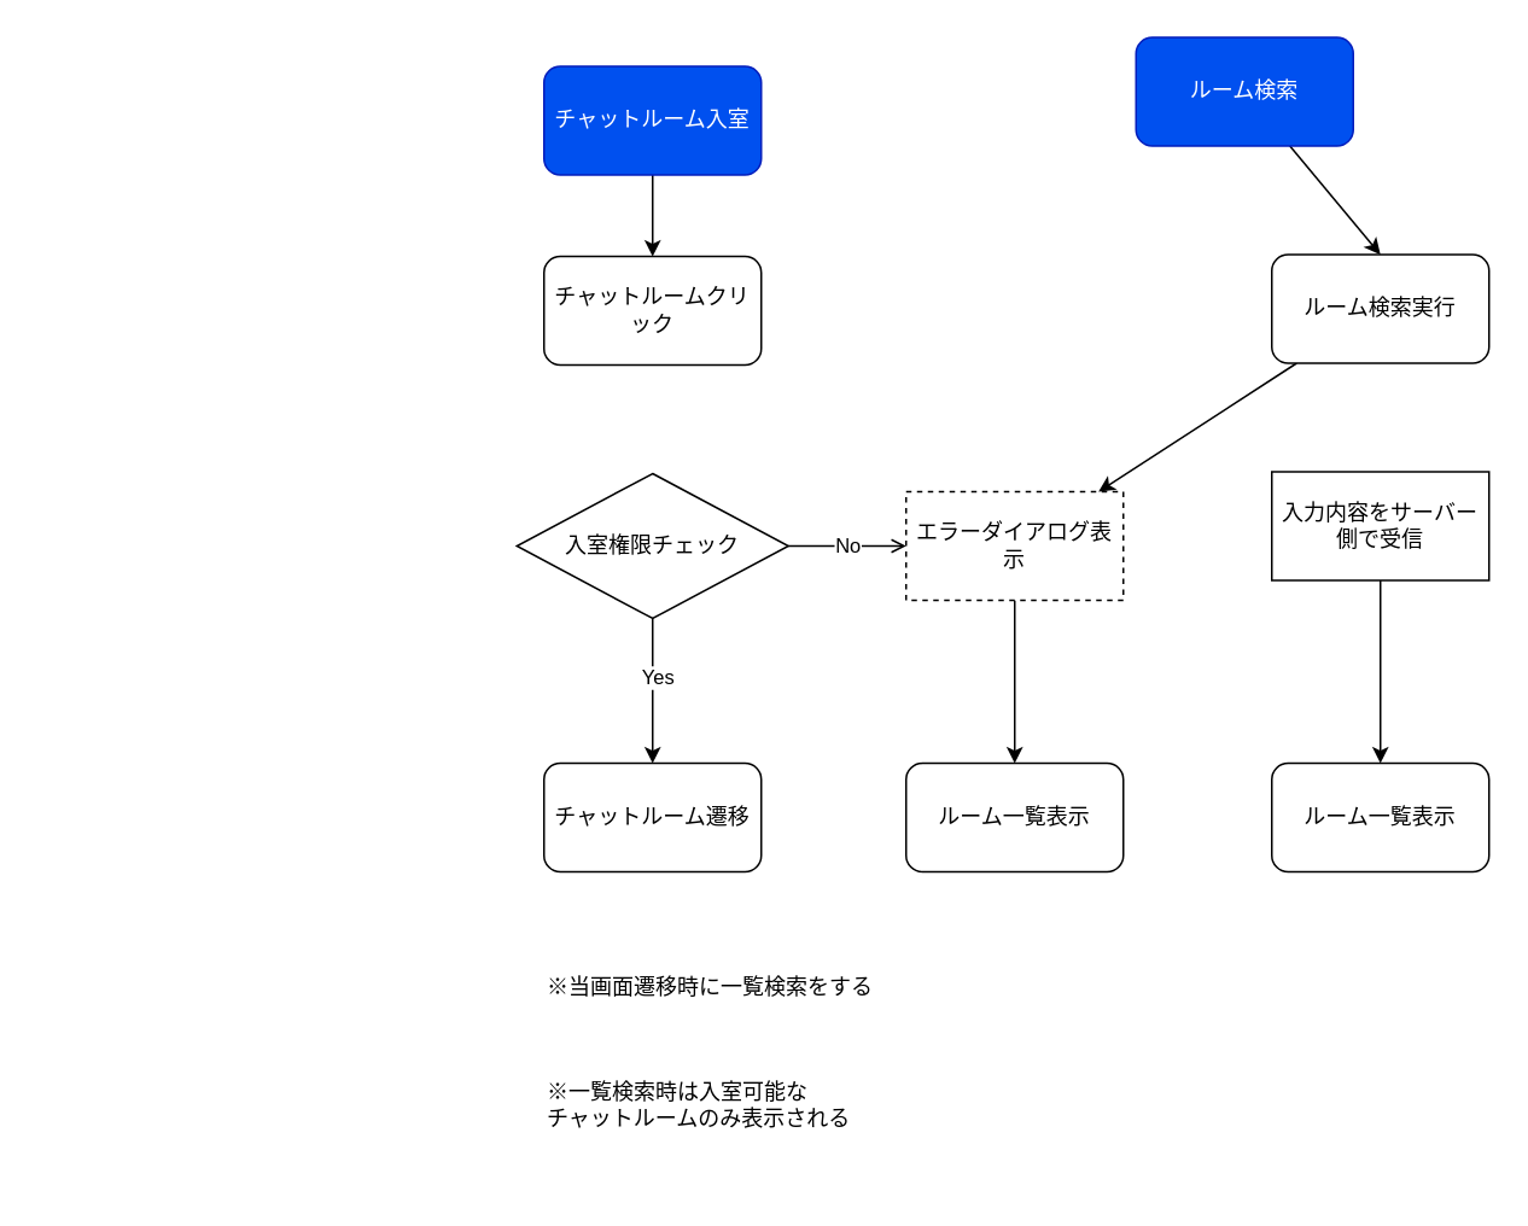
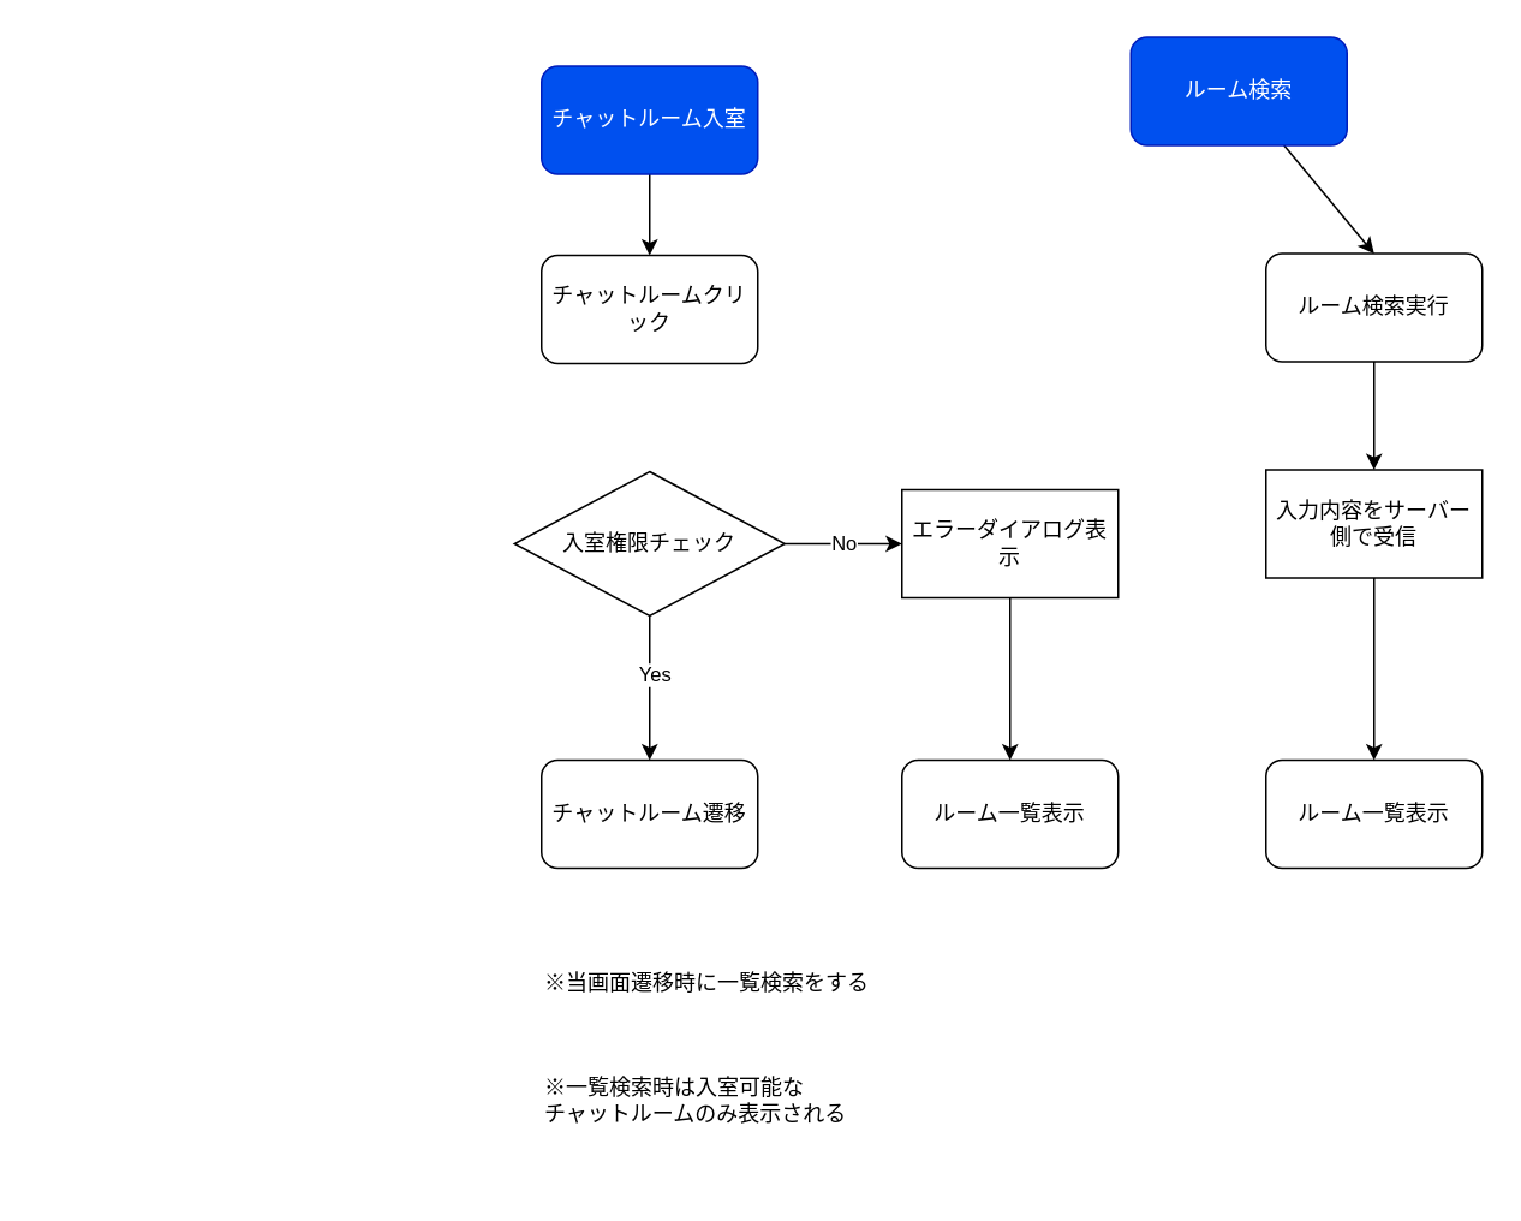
- <mxCell id="15" style="edgeStyle=none;html=1;" parent="1" source="16" target="10" edge="1"><mxGeometry relative="1" as="geometry"><mxPoint x="762" y="260" as="targetPoint" /></mxGeometry></mxCell>
+ <mxCell id="15" style="edgeStyle=none;html=1;entryX=0.5;entryY=0;entryDx=0;entryDy=0;" parent="1" source="16" target="18" edge="1"><mxGeometry relative="1" as="geometry"><mxPoint x="762" y="260" as="targetPoint" /></mxGeometry></mxCell>
- <mxCell id="5" value="No" style="edgeStyle=none;html=1;entryX=0;entryY=0.5;entryDx=0;entryDy=0;endArrow=open;" parent="1" source="8" target="10" edge="1"><mxGeometry relative="1" as="geometry"><mxPoint x="480" y="301" as="targetPoint" /><Array as="points" /></mxGeometry></mxCell>
+ <mxCell id="5" value="No" style="edgeStyle=none;html=1;entryX=0;entryY=0.5;entryDx=0;entryDy=0;" parent="1" source="8" target="10" edge="1"><mxGeometry relative="1" as="geometry"><mxPoint x="480" y="301" as="targetPoint" /><Array as="points" /></mxGeometry></mxCell>
- <mxCell id="10" value="エラーダイアログ表示" style="rounded=0;whiteSpace=wrap;html=1;dashed=1;" parent="1" vertex="1"><mxGeometry x="500" y="271" width="120" height="60" as="geometry" /></mxCell>
+ <mxCell id="10" value="エラーダイアログ表示" style="rounded=0;whiteSpace=wrap;html=1;" parent="1" vertex="1"><mxGeometry x="500" y="271" width="120" height="60" as="geometry" /></mxCell>
